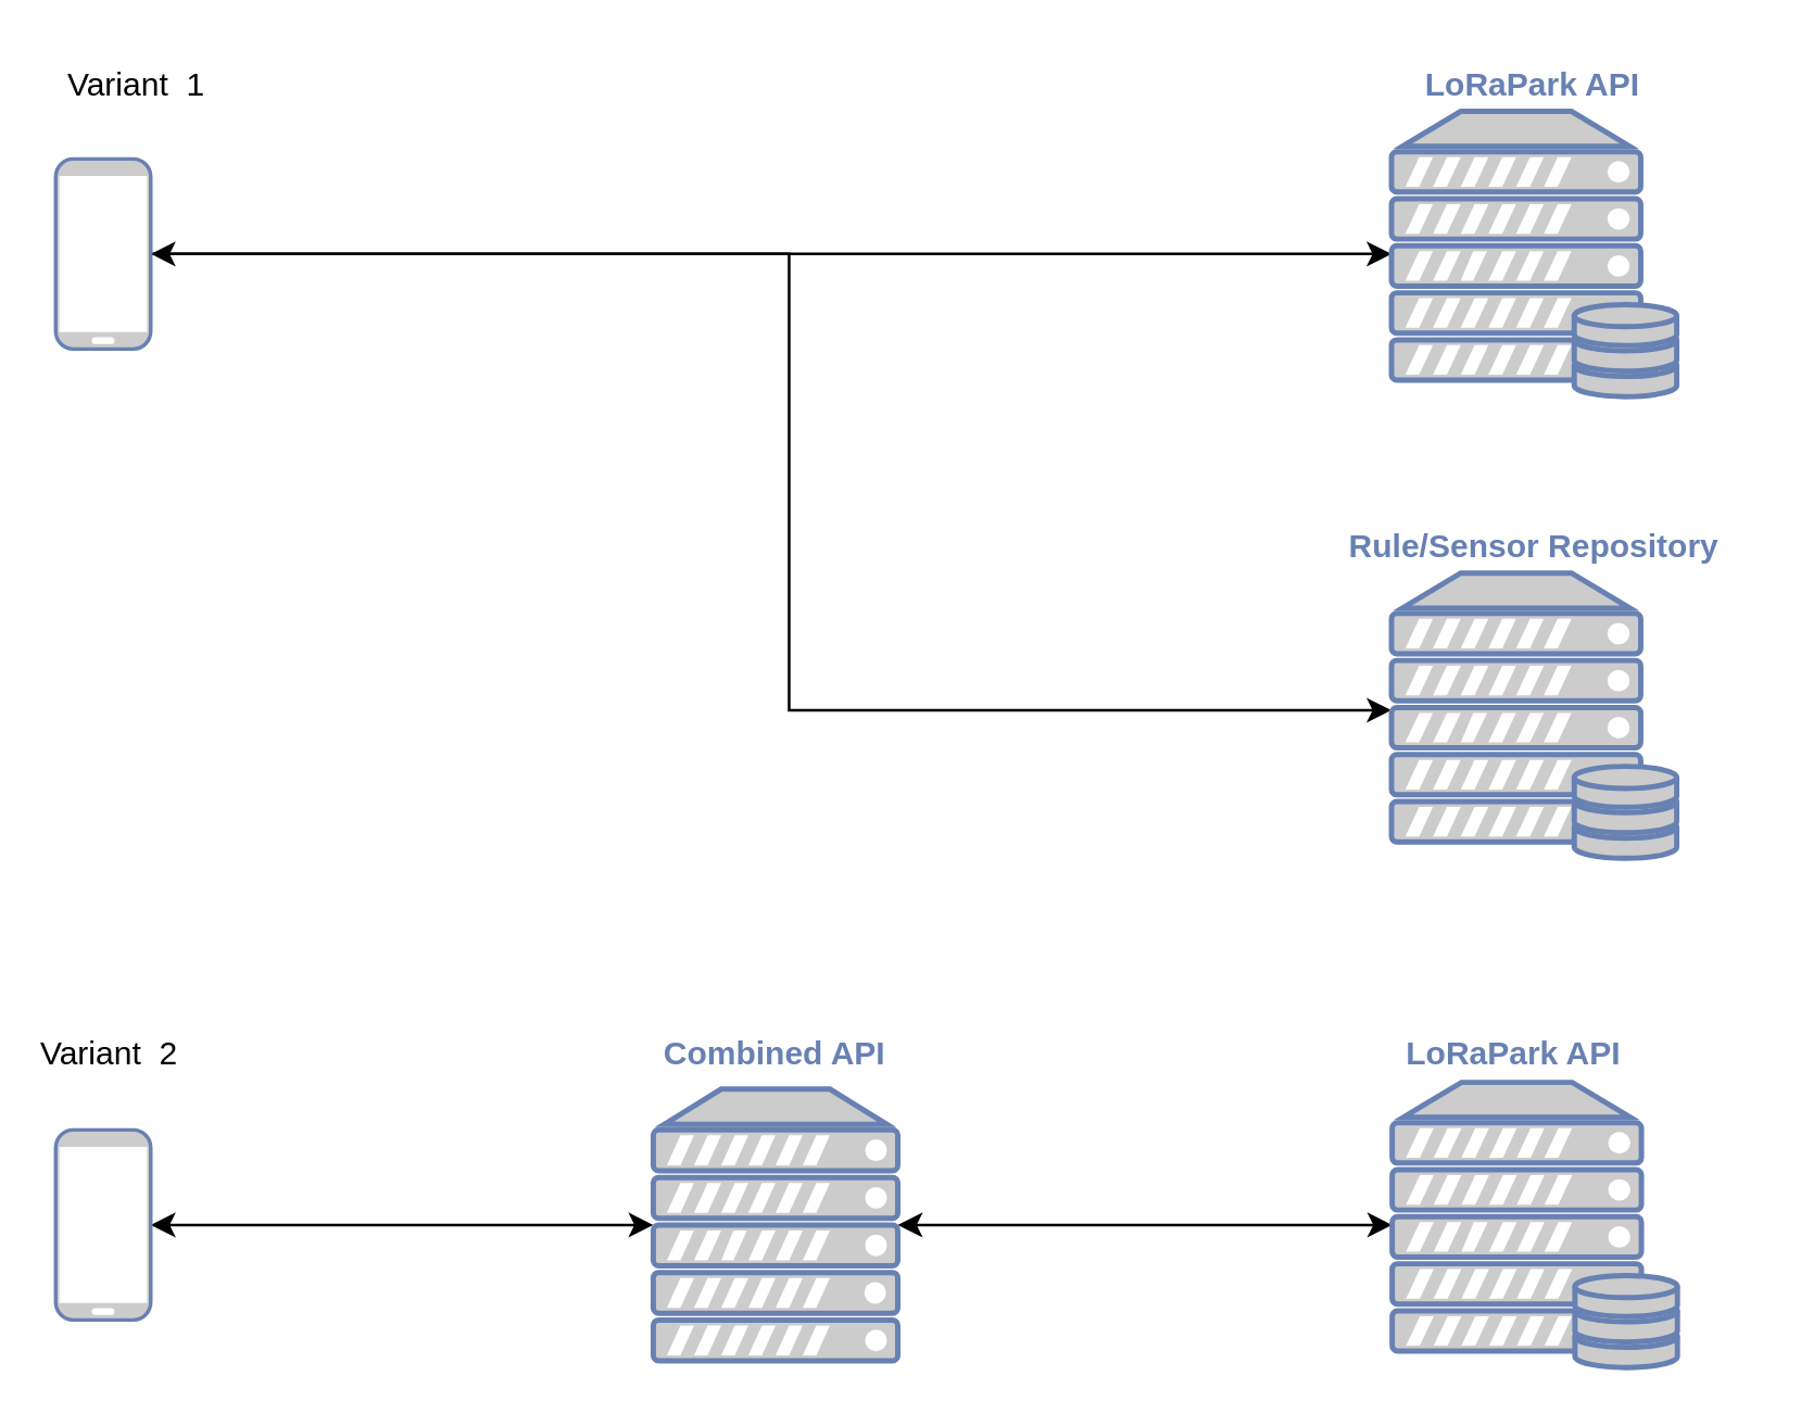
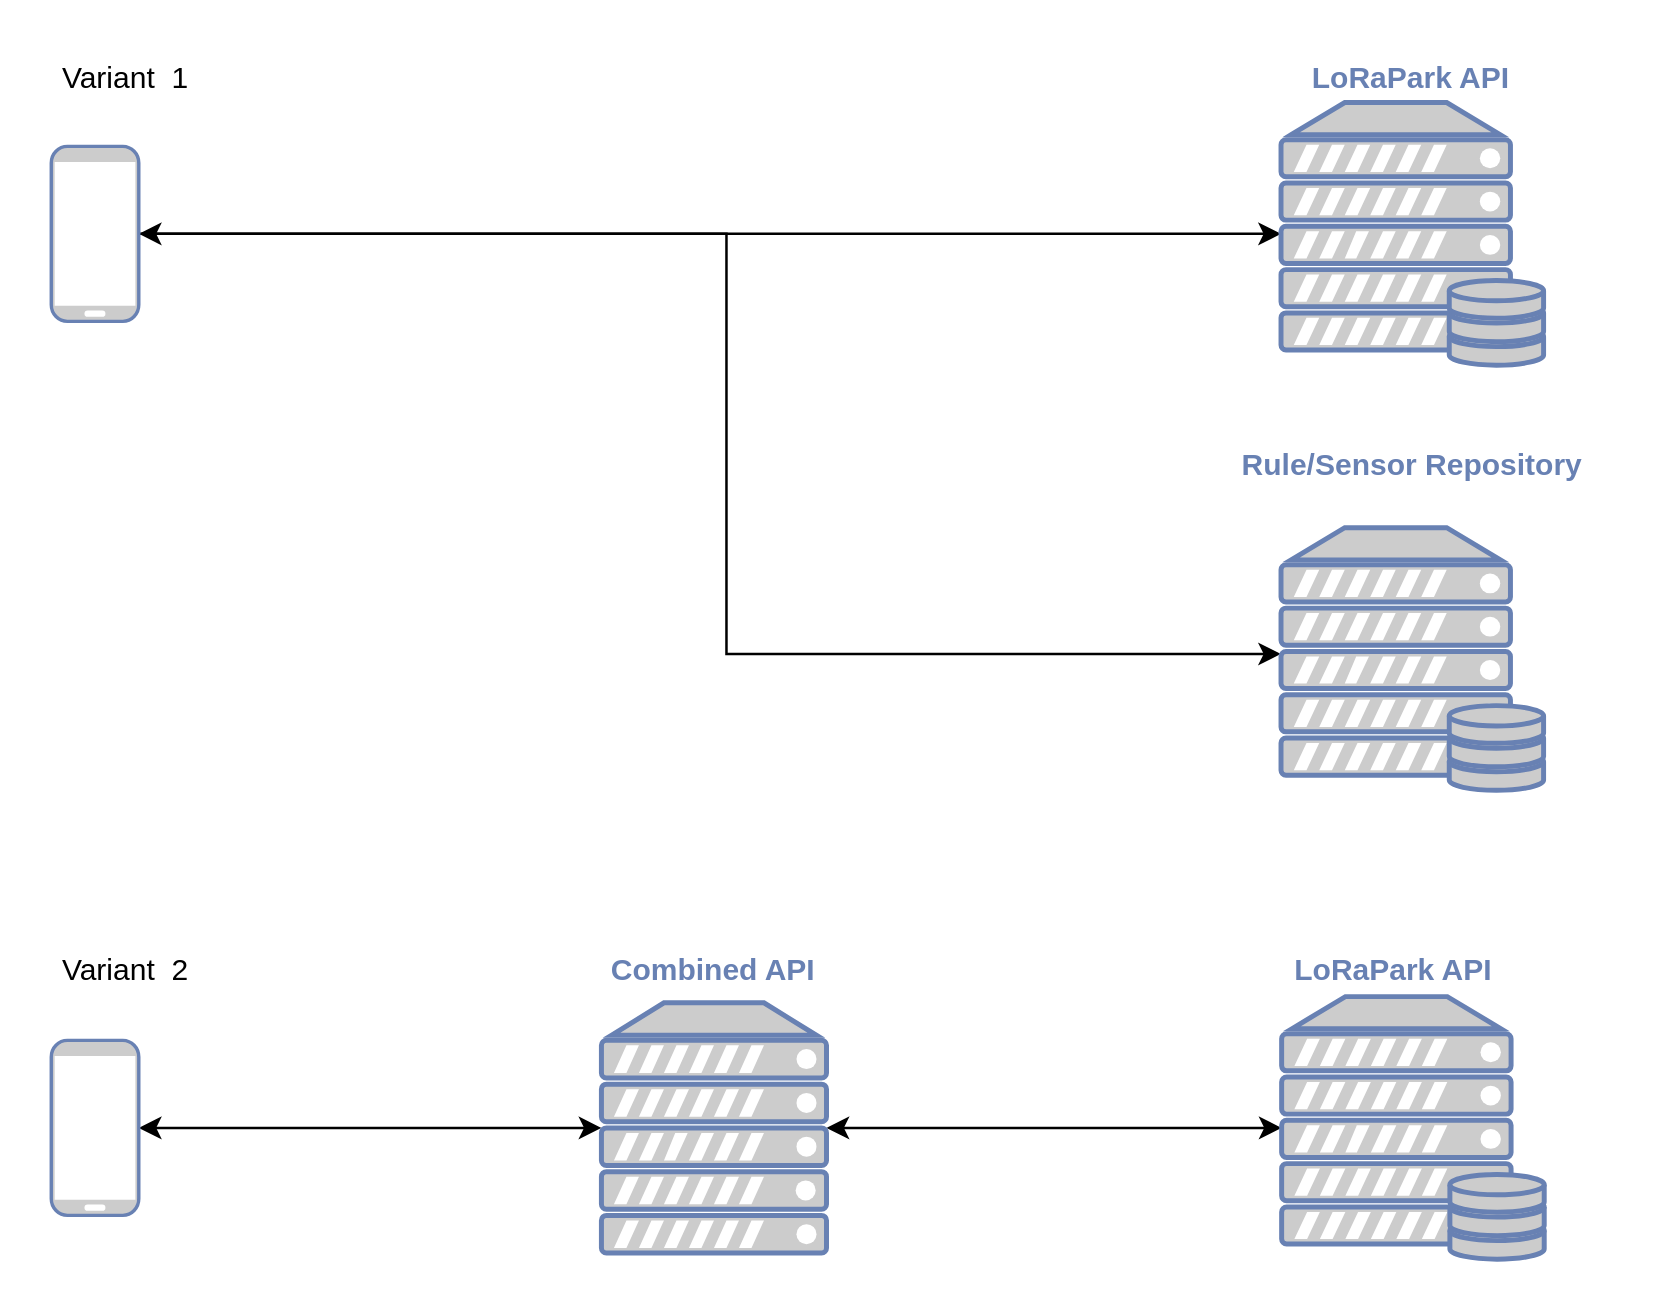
- <mxCell id="14" value="Rule/Sensor Repository" style="text;html=1;strokeColor=none;fillColor=none;align=center;verticalAlign=middle;whiteSpace=wrap;rounded=0;fontColor=#6881B3;fontStyle=1" vertex="1" parent="1"><mxGeometry x="488" y="190.5" width="152.5" height="20" as="geometry" /></mxCell>
+ <mxCell id="14" value="Rule/Sensor Repository" style="text;html=1;strokeColor=none;fillColor=none;align=center;verticalAlign=middle;whiteSpace=wrap;rounded=0;fontColor=#6881B3;fontStyle=1" vertex="1" parent="1"><mxGeometry x="488" y="175.5" width="152.5" height="20" as="geometry" /></mxCell>
- <mxCell id="12" value="Variant&amp;nbsp; 2" style="text;html=1;strokeColor=none;fillColor=none;align=center;verticalAlign=middle;whiteSpace=wrap;rounded=0;" vertex="1" parent="1"><mxGeometry x="10" y="378" width="60" height="20" as="geometry" /></mxCell>
+ <mxCell id="12" value="Variant&amp;nbsp; 2" style="text;html=1;strokeColor=none;fillColor=none;align=center;verticalAlign=middle;whiteSpace=wrap;rounded=0;" vertex="1" parent="1"><mxGeometry x="20" y="378" width="60" height="20" as="geometry" /></mxCell>
